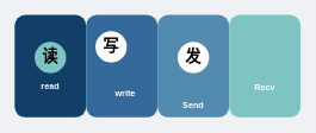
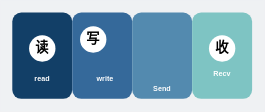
- <mxCell id="3" value="&lt;font style=&quot;font-size: 22px&quot;&gt;&lt;b&gt;读&lt;/b&gt;&lt;/font&gt;" style="ellipse;whiteSpace=wrap;html=1;aspect=fixed;fillColor=#7ec4c3;strokeColor=none;" parent="1" vertex="1"><mxGeometry x="48" y="58" width="44" height="44" as="geometry" /></mxCell>
+ <mxCell id="3" value="&lt;font style=&quot;font-size: 22px&quot;&gt;&lt;b&gt;读&lt;/b&gt;&lt;/font&gt;" style="ellipse;whiteSpace=wrap;html=1;aspect=fixed;fillColor=#FFFFFF;strokeColor=none;" parent="1" vertex="1"><mxGeometry x="48" y="58" width="44" height="44" as="geometry" /></mxCell>
- <mxCell id="9" value="&lt;font style=&quot;font-size: 22px&quot;&gt;&lt;b&gt;发&lt;/b&gt;&lt;/font&gt;" style="ellipse;whiteSpace=wrap;html=1;aspect=fixed;fillColor=#FFFFFF;strokeColor=none;" parent="1" vertex="1"><mxGeometry x="248" y="58" width="44" height="44" as="geometry" /></mxCell>
+ <mxCell id="12" value="&lt;font style=&quot;font-size: 22px&quot;&gt;&lt;b&gt;收&lt;/b&gt;&lt;/font&gt;" style="ellipse;whiteSpace=wrap;html=1;aspect=fixed;fillColor=#FFFFFF;strokeColor=none;" parent="1" vertex="1"><mxGeometry x="348" y="58" width="44" height="44" as="geometry" /></mxCell>
- <mxCell id="4" value="&lt;font color=&quot;#ffffff&quot;&gt;&lt;b&gt;read&lt;/b&gt;&lt;/font&gt;" style="text;html=1;strokeColor=none;fillColor=none;align=center;verticalAlign=middle;whiteSpace=wrap;rounded=0;" parent="1" vertex="1"><mxGeometry x="40" y="104.5" width="60" height="30" as="geometry" /></mxCell>
+ <mxCell id="4" value="&lt;font color=&quot;#ffffff&quot;&gt;&lt;b&gt;read&lt;/b&gt;&lt;/font&gt;" style="text;html=1;strokeColor=none;fillColor=none;align=center;verticalAlign=middle;whiteSpace=wrap;rounded=0;" parent="1" vertex="1"><mxGeometry x="40" y="114.5" width="60" height="30" as="geometry" /></mxCell>
